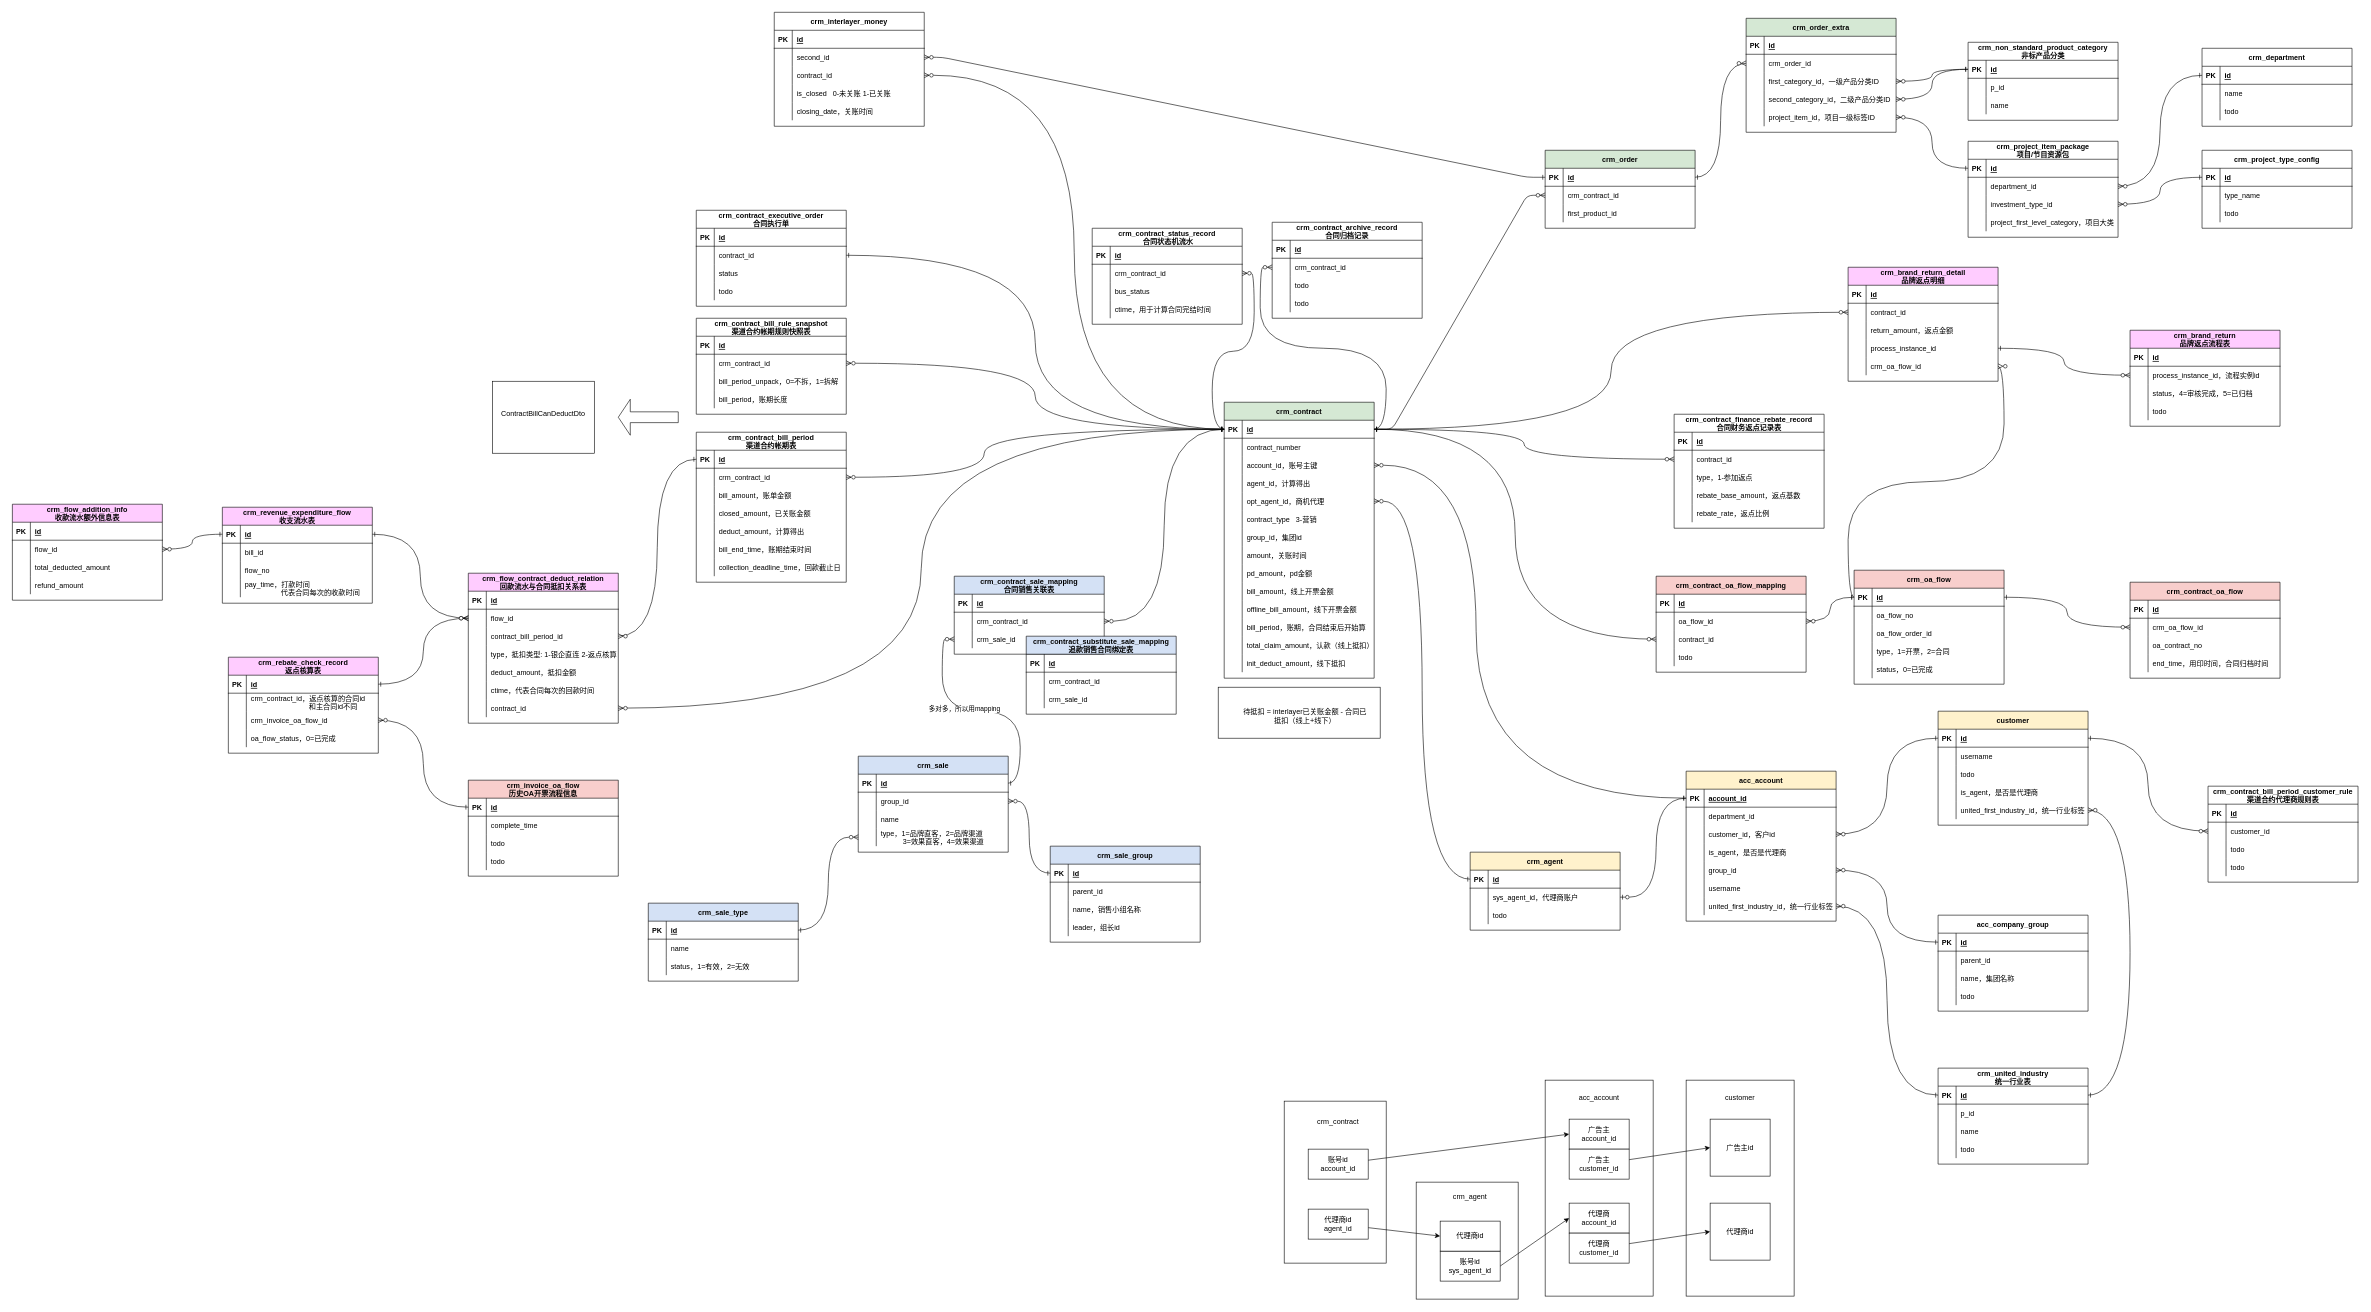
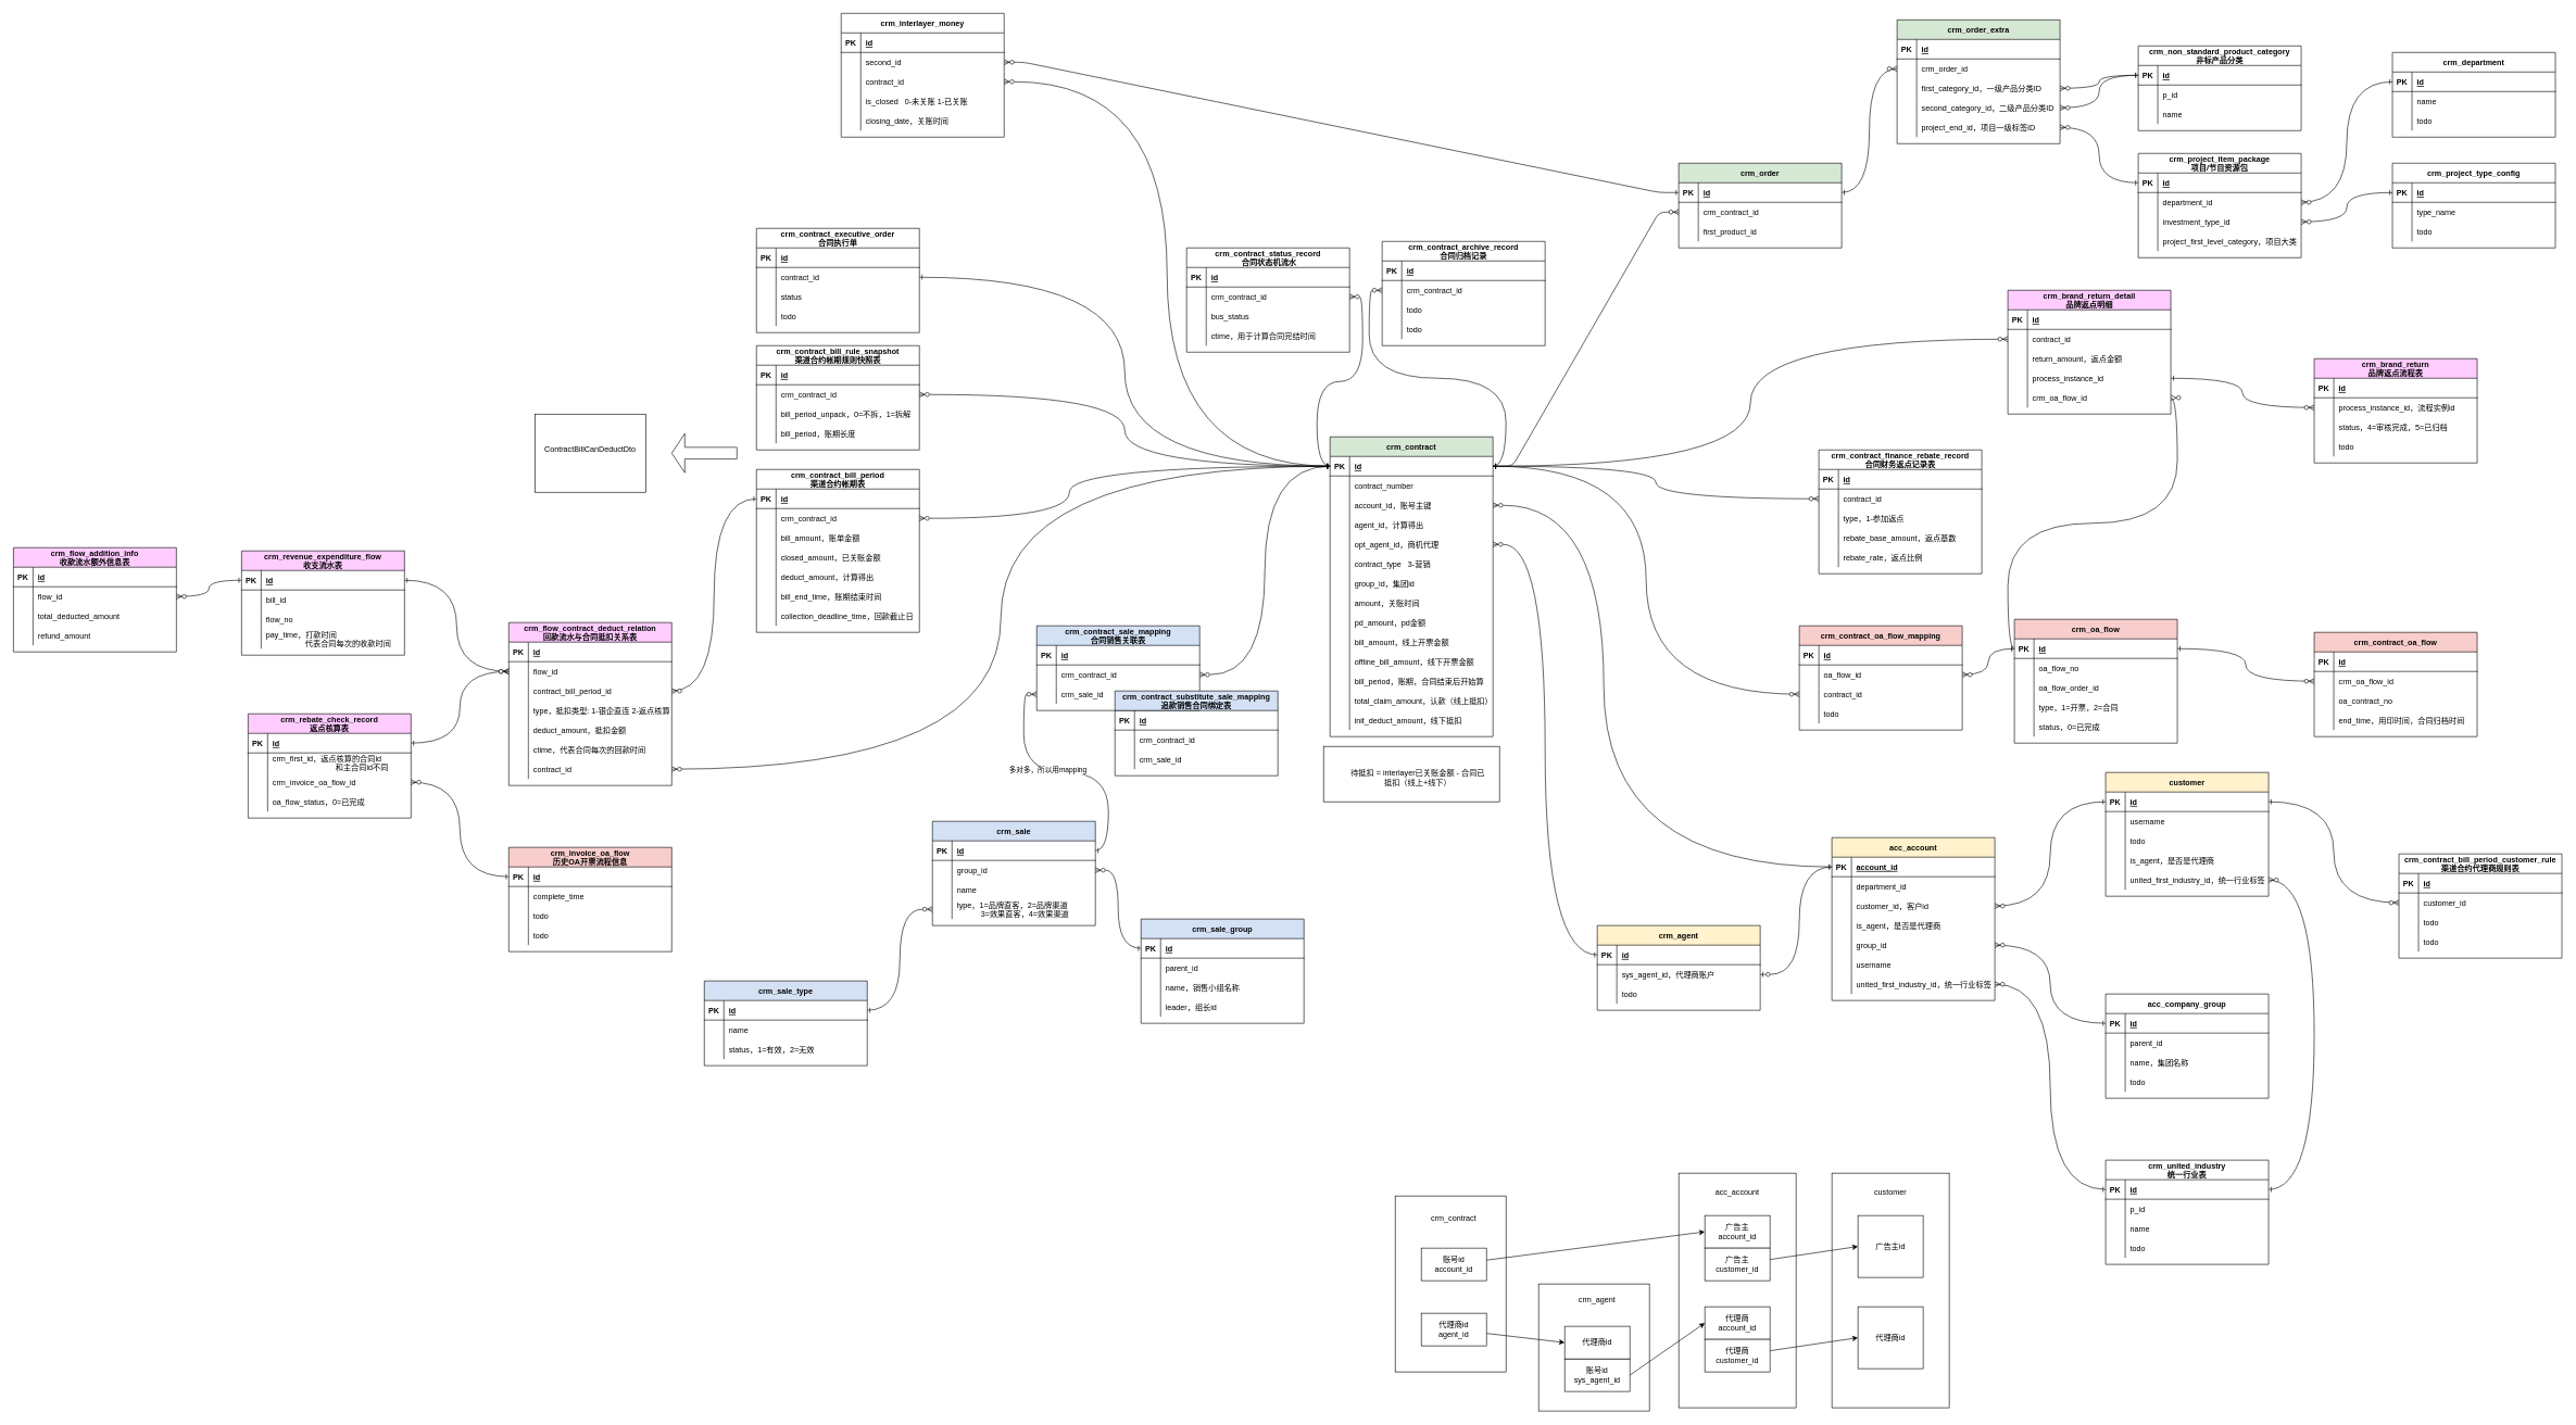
- <mxCell id="31" value="project_item_id，项目一级标签ID" style="shape=partialRectangle;overflow=hidden;connectable=0;fillColor=none;top=0;left=0;bottom=0;right=0;align=left;spacingLeft=6;" parent="29" vertex="1"><mxGeometry x="30" width="220" height="30" as="geometry"><mxRectangle width="220" height="30" as="alternateBounds" /></mxGeometry></mxCell>
+ <mxCell id="31" value="project_end_id，项目一级标签ID" style="shape=partialRectangle;overflow=hidden;connectable=0;fillColor=none;top=0;left=0;bottom=0;right=0;align=left;spacingLeft=6;" parent="29" vertex="1"><mxGeometry x="30" width="220" height="30" as="geometry"><mxRectangle width="220" height="30" as="alternateBounds" /></mxGeometry></mxCell>
- <mxCell id="316" value="crm_contract_id，返点核算的合同id&#10;                             和主合同id不同" style="shape=partialRectangle;overflow=hidden;connectable=0;fillColor=none;top=0;left=0;bottom=0;right=0;align=left;spacingLeft=6;" parent="314" vertex="1"><mxGeometry x="30" width="220" height="30" as="geometry"><mxRectangle width="220" height="30" as="alternateBounds" /></mxGeometry></mxCell>
+ <mxCell id="316" value="crm_first_id，返点核算的合同id&#10;                             和主合同id不同" style="shape=partialRectangle;overflow=hidden;connectable=0;fillColor=none;top=0;left=0;bottom=0;right=0;align=left;spacingLeft=6;" parent="314" vertex="1"><mxGeometry x="30" width="220" height="30" as="geometry"><mxRectangle width="220" height="30" as="alternateBounds" /></mxGeometry></mxCell>
